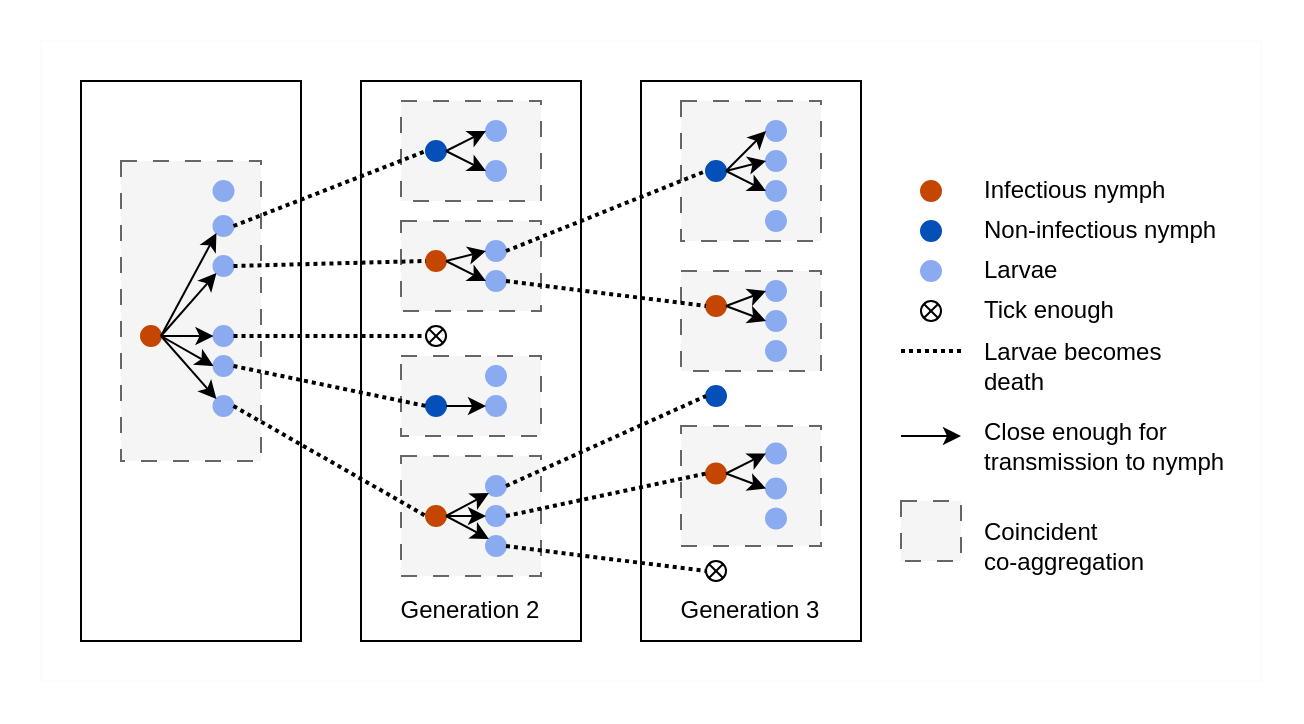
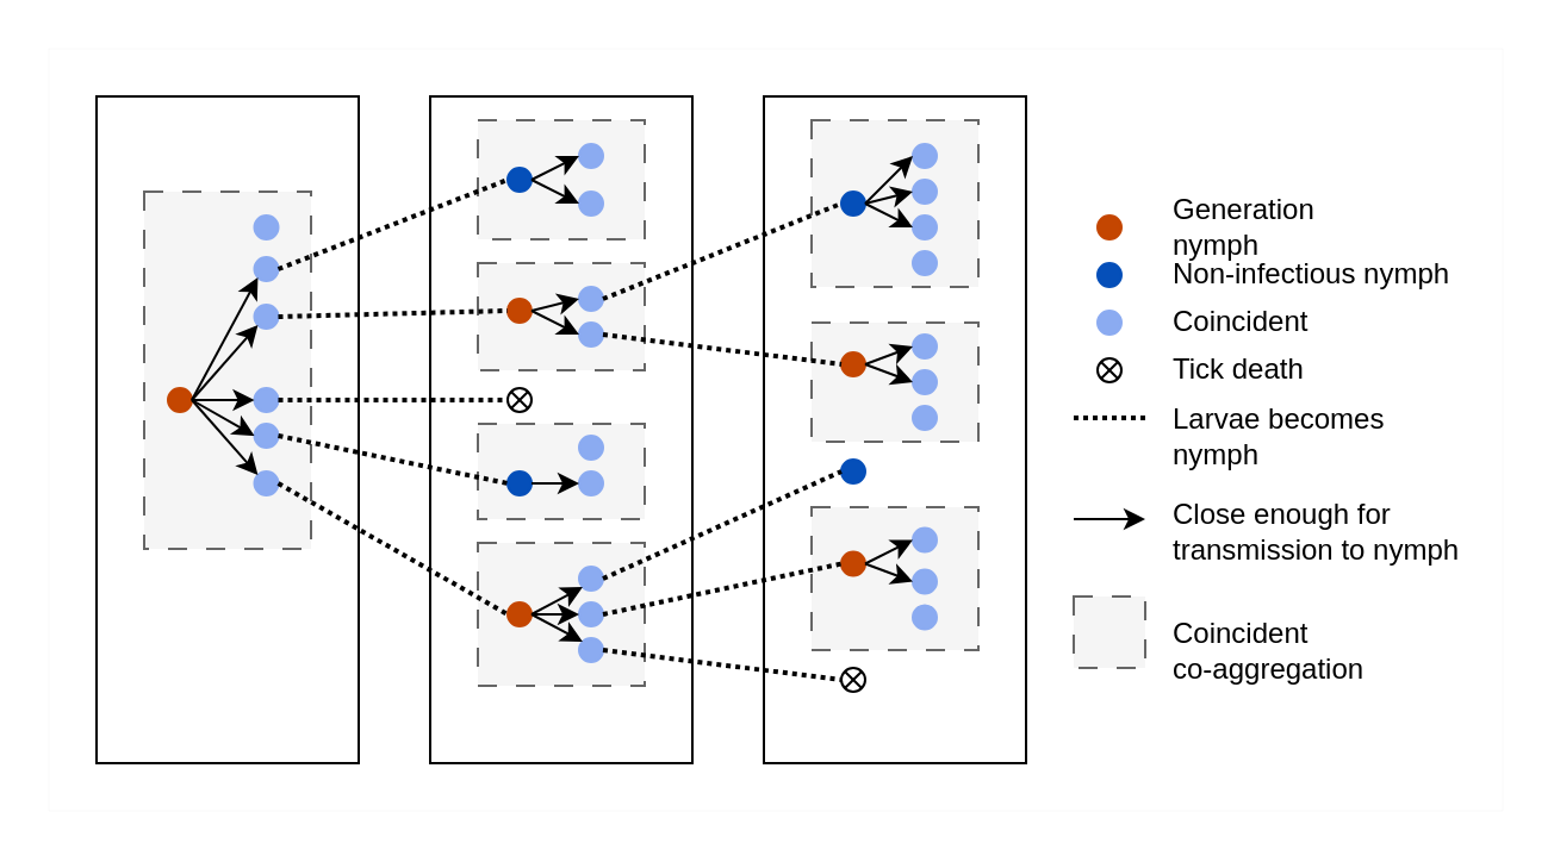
- <mxCell id="81" value="&lt;div align=&quot;left&quot;&gt;Infectious nymph&lt;/div&gt;" style="text;html=1;align=left;verticalAlign=middle;whiteSpace=wrap;rounded=0;" vertex="1" parent="1"><mxGeometry x="490" y="80" width="100" height="30" as="geometry" /></mxCell>
+ <mxCell id="81" value="&lt;div align=&quot;left&quot;&gt;Generation nymph&lt;/div&gt;" style="text;html=1;align=left;verticalAlign=middle;whiteSpace=wrap;rounded=0;" vertex="1" parent="1"><mxGeometry x="490" y="80" width="100" height="30" as="geometry" /></mxCell>
- <mxCell id="85" value="Larvae" style="text;html=1;align=left;verticalAlign=middle;whiteSpace=wrap;rounded=0;" vertex="1" parent="1"><mxGeometry x="490" y="120" width="120" height="30" as="geometry" /></mxCell>
+ <mxCell id="85" value="Coincident" style="text;html=1;align=left;verticalAlign=middle;whiteSpace=wrap;rounded=0;" vertex="1" parent="1"><mxGeometry x="490" y="120" width="120" height="30" as="geometry" /></mxCell>
- <mxCell id="93" value="&lt;div&gt;Tick enough&lt;/div&gt;" style="text;html=1;align=left;verticalAlign=middle;whiteSpace=wrap;rounded=0;" vertex="1" parent="1"><mxGeometry x="490" y="140" width="120" height="30" as="geometry" /></mxCell>
+ <mxCell id="93" value="&lt;div&gt;Tick death&lt;/div&gt;" style="text;html=1;align=left;verticalAlign=middle;whiteSpace=wrap;rounded=0;" vertex="1" parent="1"><mxGeometry x="490" y="140" width="120" height="30" as="geometry" /></mxCell>
- <mxCell id="87" value="&lt;div&gt;Larvae becomes&amp;nbsp;&lt;/div&gt;&lt;div&gt;death&lt;/div&gt;" style="text;html=1;align=left;verticalAlign=middle;whiteSpace=wrap;rounded=0;" vertex="1" parent="1"><mxGeometry x="490" y="167.5" width="130" height="30" as="geometry" /></mxCell>
+ <mxCell id="87" value="&lt;div&gt;Larvae becomes&amp;nbsp;&lt;/div&gt;&lt;div&gt;nymph&lt;/div&gt;" style="text;html=1;align=left;verticalAlign=middle;whiteSpace=wrap;rounded=0;" vertex="1" parent="1"><mxGeometry x="490" y="167.5" width="130" height="30" as="geometry" /></mxCell>
- <mxCell id="78" value="Generation 2" style="text;html=1;align=center;verticalAlign=middle;whiteSpace=wrap;rounded=0;" vertex="1" parent="1"><mxGeometry x="190" y="290" width="90" height="30" as="geometry" /></mxCell>
- <mxCell id="79" value="Generation 3" style="text;html=1;align=center;verticalAlign=middle;whiteSpace=wrap;rounded=0;" vertex="1" parent="1"><mxGeometry x="330" y="290" width="90" height="30" as="geometry" /></mxCell>
